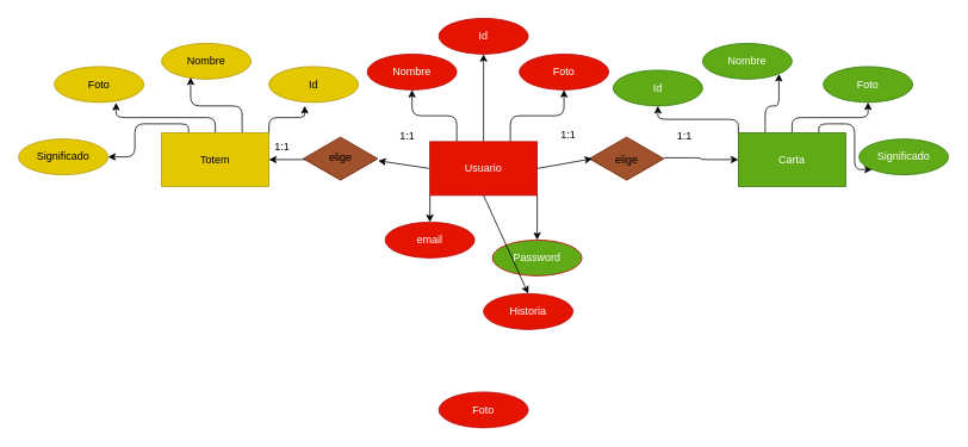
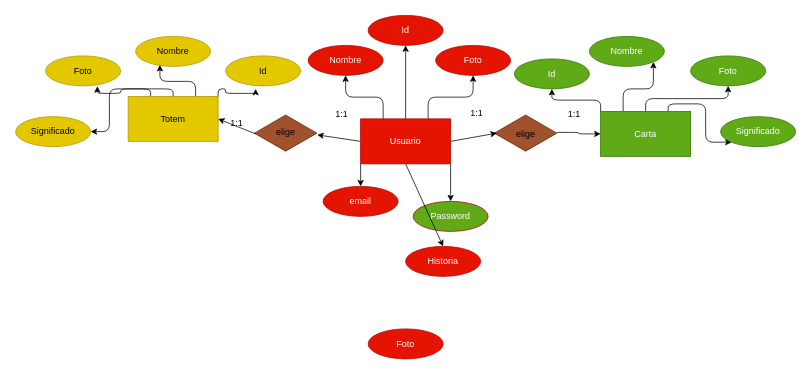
- <mxCell id="20" value="Totem" style="whiteSpace=wrap;html=1;align=center;treeFolding=1;treeMoving=1;newEdgeStyle={&quot;edgeStyle&quot;:&quot;elbowEdgeStyle&quot;,&quot;startArrow&quot;:&quot;none&quot;,&quot;endArrow&quot;:&quot;none&quot;};strokeColor=#B09500;fillColor=#e3c800;fontColor=#000000;" parent="1" vertex="1"><mxGeometry x="180" y="148" width="120" height="60" as="geometry" /></mxCell>
+ <mxCell id="20" value="Totem" style="whiteSpace=wrap;html=1;align=center;treeFolding=1;treeMoving=1;newEdgeStyle={&quot;edgeStyle&quot;:&quot;elbowEdgeStyle&quot;,&quot;startArrow&quot;:&quot;none&quot;,&quot;endArrow&quot;:&quot;none&quot;};strokeColor=#B09500;fillColor=#e3c800;fontColor=#000000;" parent="1" vertex="1"><mxGeometry x="170" y="128" width="120" height="60" as="geometry" /></mxCell>
- <mxCell id="36" value="Carta" style="whiteSpace=wrap;html=1;align=center;treeFolding=1;treeMoving=1;newEdgeStyle={&quot;edgeStyle&quot;:&quot;elbowEdgeStyle&quot;,&quot;startArrow&quot;:&quot;none&quot;,&quot;endArrow&quot;:&quot;none&quot;};strokeColor=#2D7600;fillColor=#60a917;fontColor=#ffffff;" parent="1" vertex="1"><mxGeometry x="825" y="148" width="120" height="60" as="geometry" /></mxCell>
+ <mxCell id="36" value="Carta" style="whiteSpace=wrap;html=1;align=center;treeFolding=1;treeMoving=1;newEdgeStyle={&quot;edgeStyle&quot;:&quot;elbowEdgeStyle&quot;,&quot;startArrow&quot;:&quot;none&quot;,&quot;endArrow&quot;:&quot;none&quot;};strokeColor=#2D7600;fillColor=#60a917;fontColor=#ffffff;" parent="1" vertex="1"><mxGeometry x="800" y="148" width="120" height="60" as="geometry" /></mxCell>
